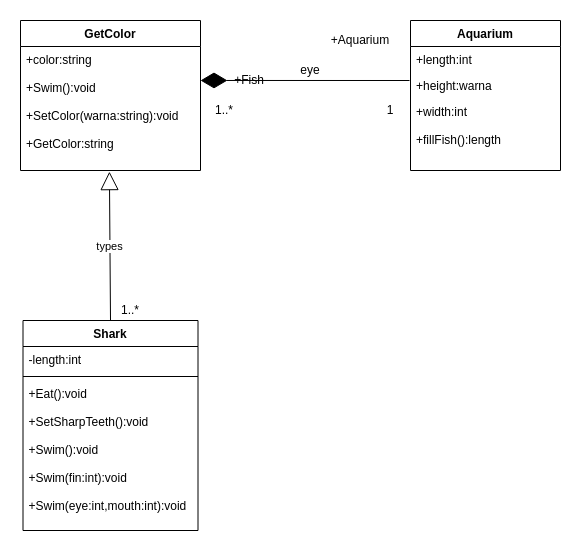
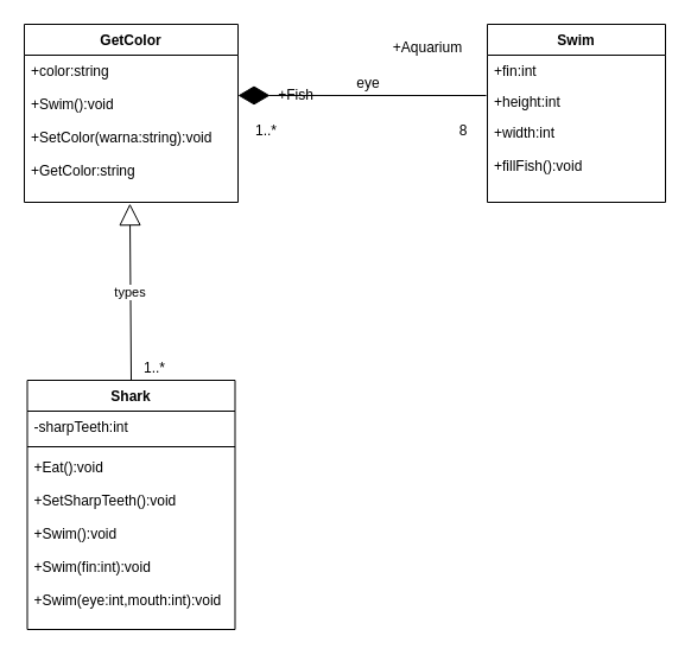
- <mxCell id="10" value="Aquarium" style="swimlane;fontStyle=1;childLayout=stackLayout;horizontal=1;startSize=26;fillColor=none;horizontalStack=0;resizeParent=1;resizeParentMax=0;resizeLast=0;collapsible=1;marginBottom=0;" vertex="1" parent="1"><mxGeometry x="410" y="20" width="150" height="150" as="geometry" /></mxCell>
+ <mxCell id="10" value="Swim" style="swimlane;fontStyle=1;childLayout=stackLayout;horizontal=1;startSize=26;fillColor=none;horizontalStack=0;resizeParent=1;resizeParentMax=0;resizeLast=0;collapsible=1;marginBottom=0;" vertex="1" parent="1"><mxGeometry x="410" y="20" width="150" height="150" as="geometry" /></mxCell>
- <mxCell id="11" value="+length:int" style="text;strokeColor=none;fillColor=none;align=left;verticalAlign=top;spacingLeft=4;spacingRight=4;overflow=hidden;rotatable=0;points=[[0,0.5],[1,0.5]];portConstraint=eastwest;" vertex="1" parent="10"><mxGeometry y="26" width="150" height="26" as="geometry" /></mxCell>
+ <mxCell id="11" value="+fin:int" style="text;strokeColor=none;fillColor=none;align=left;verticalAlign=top;spacingLeft=4;spacingRight=4;overflow=hidden;rotatable=0;points=[[0,0.5],[1,0.5]];portConstraint=eastwest;" vertex="1" parent="10"><mxGeometry y="26" width="150" height="26" as="geometry" /></mxCell>
- <mxCell id="12" value="+height:warna" style="text;strokeColor=none;fillColor=none;align=left;verticalAlign=top;spacingLeft=4;spacingRight=4;overflow=hidden;rotatable=0;points=[[0,0.5],[1,0.5]];portConstraint=eastwest;" vertex="1" parent="10"><mxGeometry y="52" width="150" height="26" as="geometry" /></mxCell>
+ <mxCell id="12" value="+height:int" style="text;strokeColor=none;fillColor=none;align=left;verticalAlign=top;spacingLeft=4;spacingRight=4;overflow=hidden;rotatable=0;points=[[0,0.5],[1,0.5]];portConstraint=eastwest;" vertex="1" parent="10"><mxGeometry y="52" width="150" height="26" as="geometry" /></mxCell>
- <mxCell id="19" value="1" style="text;html=1;strokeColor=none;fillColor=none;align=center;verticalAlign=middle;whiteSpace=wrap;rounded=0;" vertex="1" parent="1"><mxGeometry x="370" y="100" width="40" height="20" as="geometry" /></mxCell>
+ <mxCell id="19" value="8" style="text;html=1;strokeColor=none;fillColor=none;align=center;verticalAlign=middle;whiteSpace=wrap;rounded=0;" vertex="1" parent="1"><mxGeometry x="370" y="100" width="40" height="20" as="geometry" /></mxCell>
- <mxCell id="13" value="+width:int&#10;&#10;+fillFish():length&#10;&#10;" style="text;strokeColor=none;fillColor=none;align=left;verticalAlign=top;spacingLeft=4;spacingRight=4;overflow=hidden;rotatable=0;points=[[0,0.5],[1,0.5]];portConstraint=eastwest;" vertex="1" parent="10"><mxGeometry y="78" width="150" height="72" as="geometry" /></mxCell>
+ <mxCell id="13" value="+width:int&#10;&#10;+fillFish():void&#10;&#10;" style="text;strokeColor=none;fillColor=none;align=left;verticalAlign=top;spacingLeft=4;spacingRight=4;overflow=hidden;rotatable=0;points=[[0,0.5],[1,0.5]];portConstraint=eastwest;" vertex="1" parent="10"><mxGeometry y="78" width="150" height="72" as="geometry" /></mxCell>
- <mxCell id="5" value="-length:int" style="text;strokeColor=none;fillColor=none;align=left;verticalAlign=top;spacingLeft=4;spacingRight=4;overflow=hidden;rotatable=0;points=[[0,0.5],[1,0.5]];portConstraint=eastwest;" vertex="1" parent="4"><mxGeometry y="26" width="175" height="26" as="geometry" /></mxCell>
+ <mxCell id="5" value="-sharpTeeth:int" style="text;strokeColor=none;fillColor=none;align=left;verticalAlign=top;spacingLeft=4;spacingRight=4;overflow=hidden;rotatable=0;points=[[0,0.5],[1,0.5]];portConstraint=eastwest;" vertex="1" parent="4"><mxGeometry y="26" width="175" height="26" as="geometry" /></mxCell>
